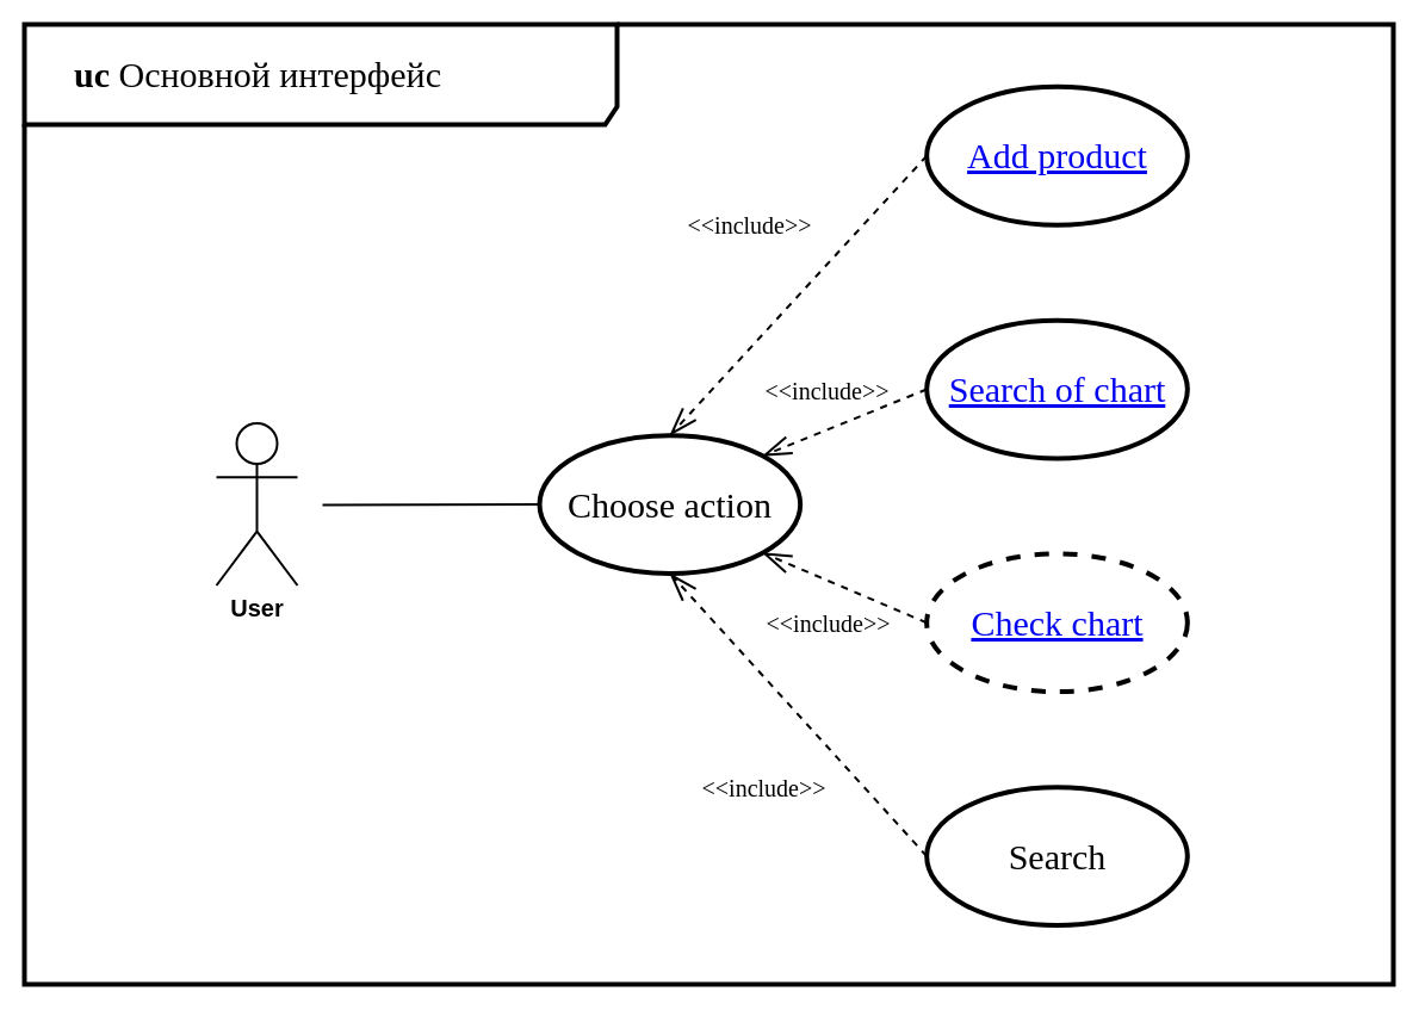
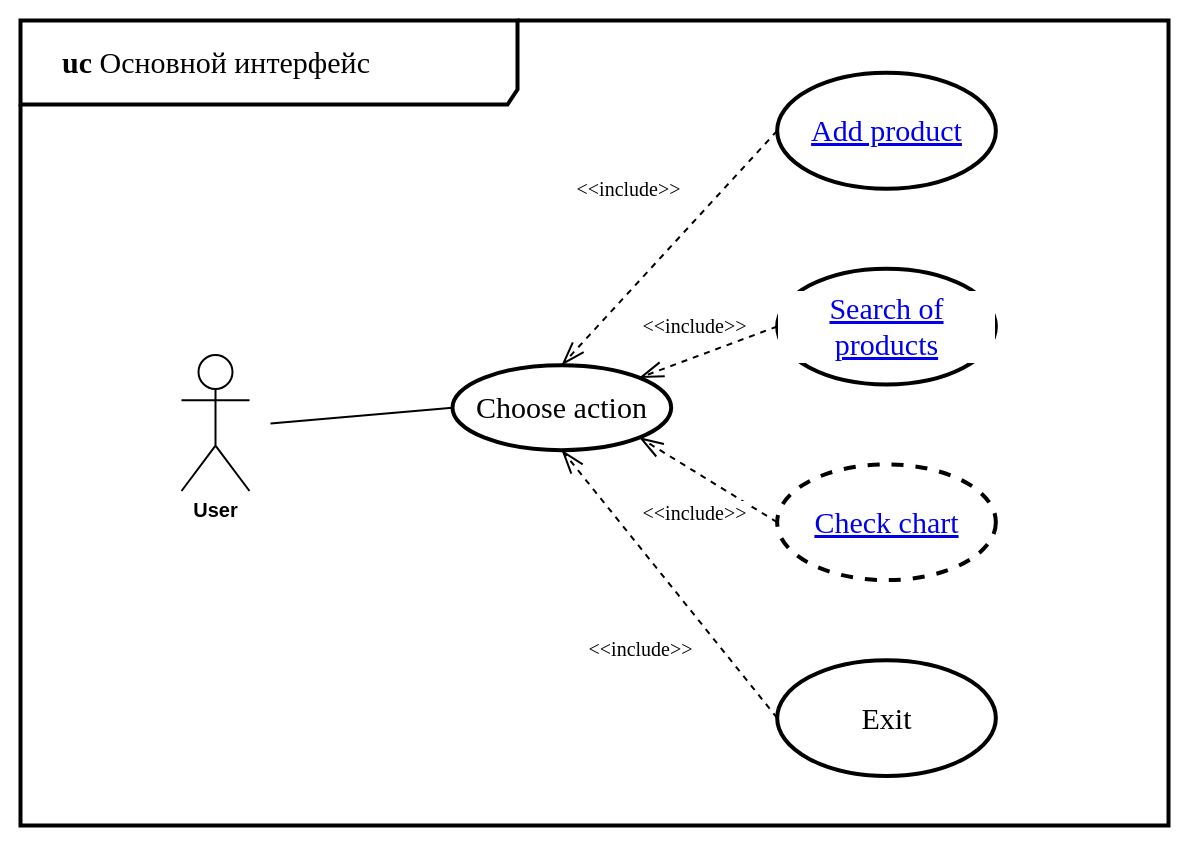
- <mxCell id="7" value="&lt;a href=&quot;data:page/id,BIEPJgH0_9H9YqYxJFrl&quot;&gt;Search of chart&lt;/a&gt;" style="ellipse;whiteSpace=wrap;html=1;strokeColor=#000000;strokeWidth=4;fillColor=none;fontFamily=Times New Roman;fontSize=30;fontColor=#000000;align=center;labelBackgroundColor=#ffffff;aspect=fixed;" parent="6" vertex="1"><mxGeometry y="195.75" width="218.68" height="115.75" as="geometry" /></mxCell>
+ <mxCell id="7" value="&lt;a href=&quot;data:page/id,BIEPJgH0_9H9YqYxJFrl&quot;&gt;Search of products&lt;/a&gt;" style="ellipse;whiteSpace=wrap;html=1;strokeColor=#000000;strokeWidth=4;fillColor=none;fontFamily=Times New Roman;fontSize=30;fontColor=#000000;align=center;labelBackgroundColor=#ffffff;aspect=fixed;" parent="6" vertex="1"><mxGeometry y="195.75" width="218.68" height="115.75" as="geometry" /></mxCell>
- <mxCell id="4" value="Choose action" style="ellipse;whiteSpace=wrap;html=1;strokeColor=#000000;strokeWidth=4;fillColor=none;fontFamily=Times New Roman;fontSize=30;fontColor=#000000;align=center;labelBackgroundColor=#ffffff;aspect=fixed;" parent="1" vertex="1"><mxGeometry x="452" y="364.63" width="218.68" height="115.75" as="geometry" /></mxCell>
+ <mxCell id="4" value="Choose action" style="ellipse;whiteSpace=wrap;html=1;strokeColor=#000000;strokeWidth=4;fillColor=none;fontFamily=Times New Roman;fontSize=30;fontColor=#000000;align=center;labelBackgroundColor=#ffffff;aspect=fixed;" parent="1" vertex="1"><mxGeometry x="452" y="364.63" width="218.68" height="85" as="geometry" /></mxCell>
- <mxCell id="9" value="Search" style="ellipse;whiteSpace=wrap;html=1;strokeColor=#000000;strokeWidth=4;fillColor=none;fontFamily=Times New Roman;fontSize=30;fontColor=#000000;align=center;labelBackgroundColor=#ffffff;aspect=fixed;" parent="6" vertex="1"><mxGeometry y="587.25" width="218.68" height="115.75" as="geometry" /></mxCell>
+ <mxCell id="9" value="Exit" style="ellipse;whiteSpace=wrap;html=1;strokeColor=#000000;strokeWidth=4;fillColor=none;fontFamily=Times New Roman;fontSize=30;fontColor=#000000;align=center;labelBackgroundColor=#ffffff;aspect=fixed;" parent="6" vertex="1"><mxGeometry y="587.25" width="218.68" height="115.75" as="geometry" /></mxCell>
